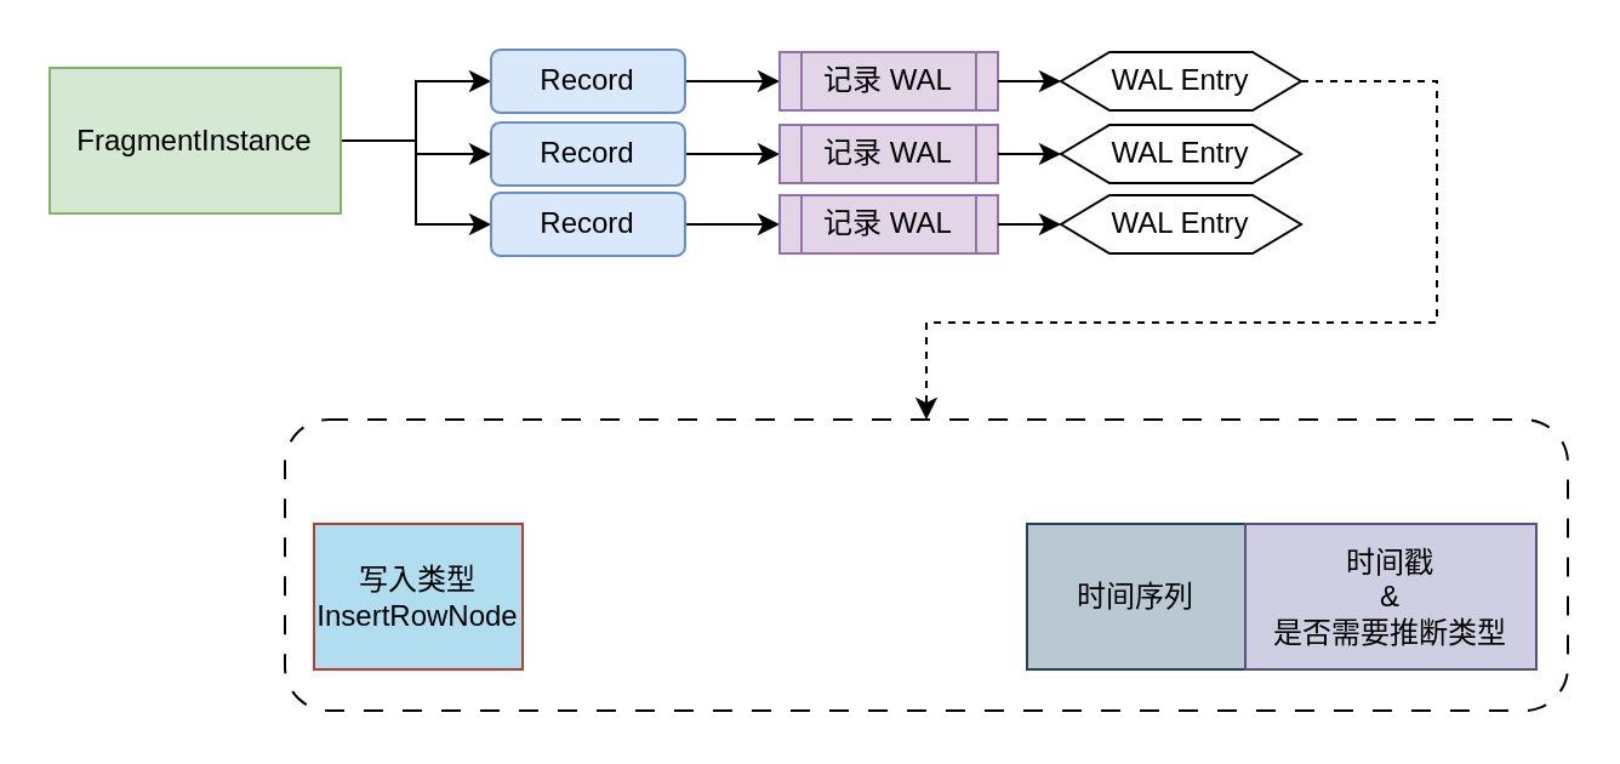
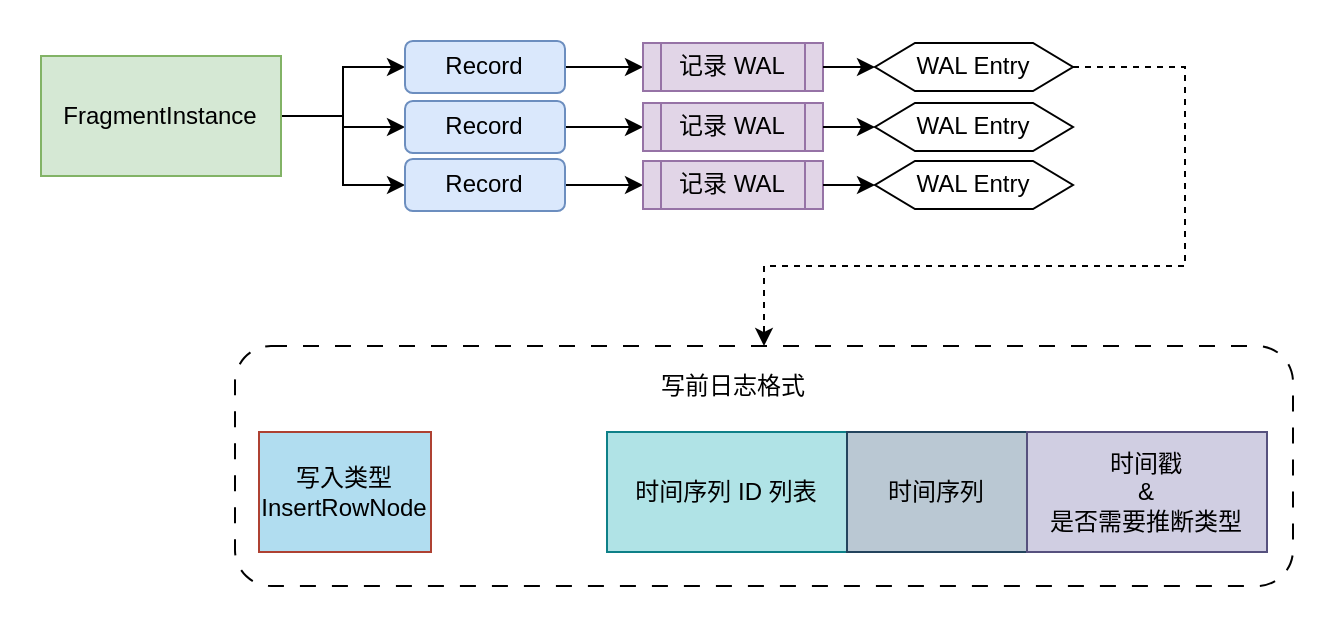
+ <mxCell id="27" value="写前日志格式" style="text;html=1;align=center;verticalAlign=middle;resizable=0;points=[];autosize=1;strokeColor=none;fillColor=none;" vertex="1" parent="1"><mxGeometry x="321" y="179.5" width="90" height="26" as="geometry" /></mxCell>
+ <mxCell id="24" value="时间序列 ID 列表" style="rounded=0;whiteSpace=wrap;html=1;fillColor=#b0e3e6;strokeColor=#0e8088;" vertex="1" parent="1"><mxGeometry x="303" y="215.5" width="120" height="60" as="geometry" /></mxCell>
